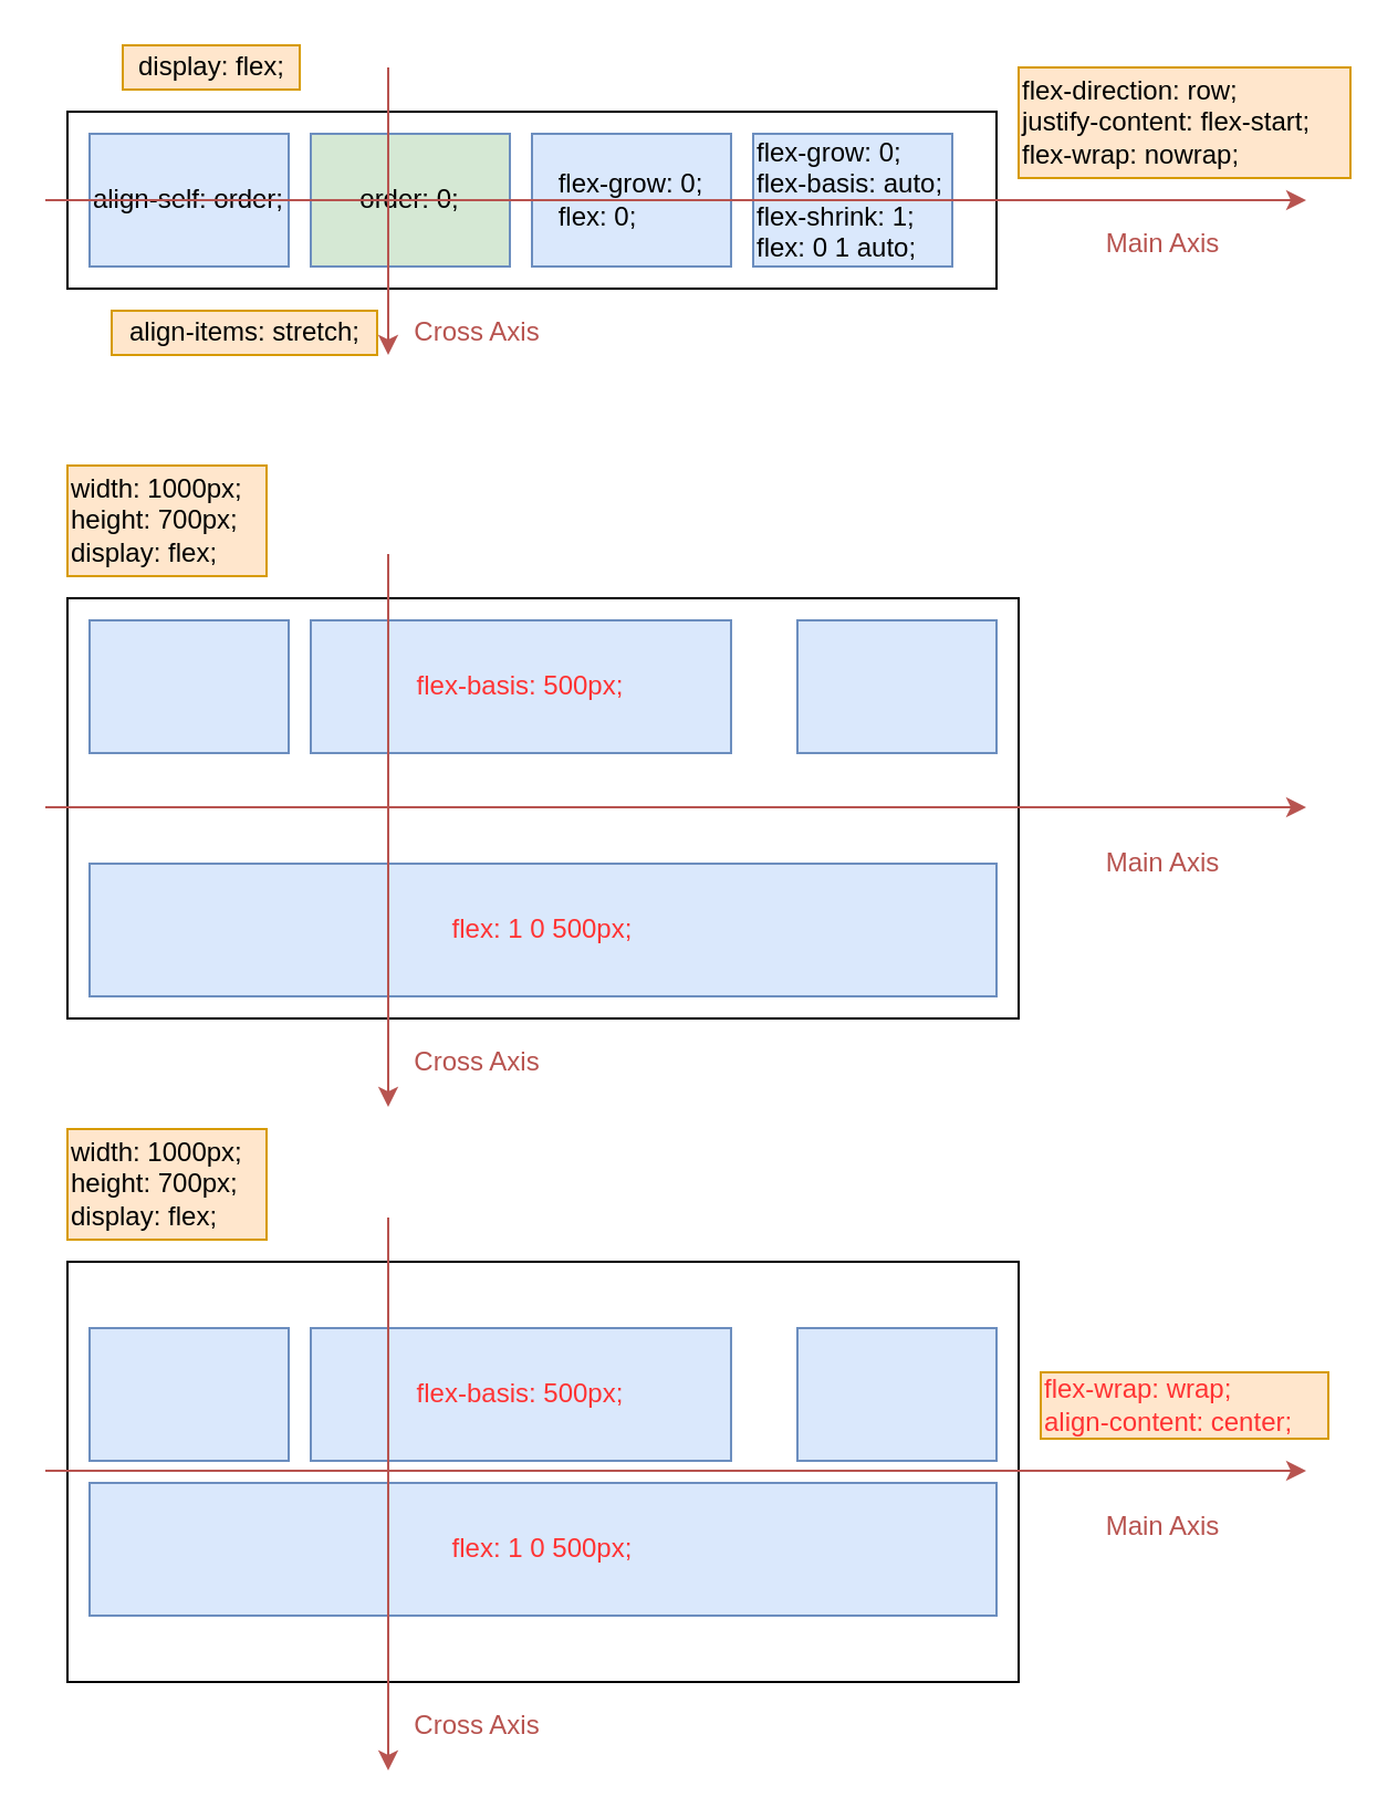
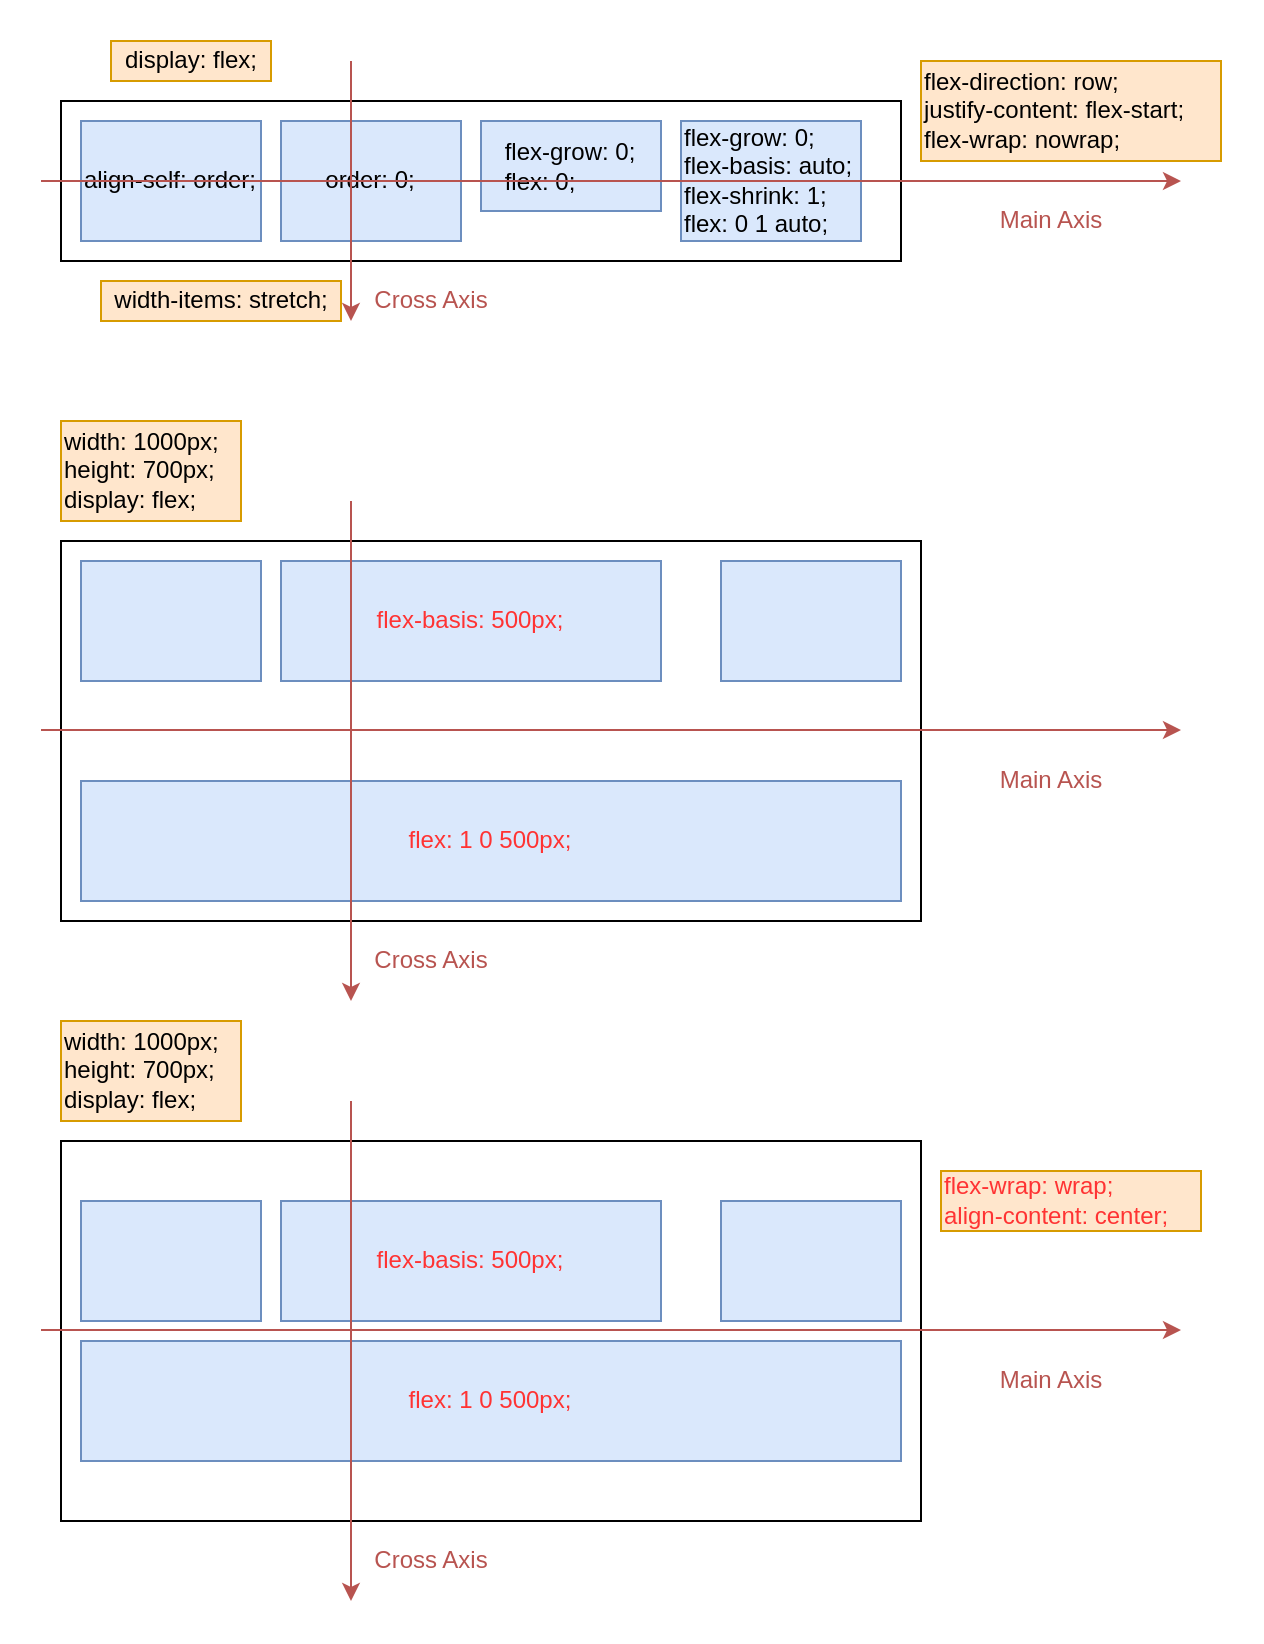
- <mxCell id="4" value="order: 0;" style="rounded=0;whiteSpace=wrap;html=1;fillColor=#d5e8d4;strokeColor=#6c8ebf;" parent="1" vertex="1"><mxGeometry x="140" y="60" width="90" height="60" as="geometry" /></mxCell>
+ <mxCell id="4" value="order: 0;" style="rounded=0;whiteSpace=wrap;html=1;fillColor=#dae8fc;strokeColor=#6c8ebf;" parent="1" vertex="1"><mxGeometry x="140" y="60" width="90" height="60" as="geometry" /></mxCell>
- <mxCell id="5" value="&lt;div style=&quot;text-align: left&quot;&gt;&lt;span&gt;flex-grow: 0;&lt;/span&gt;&lt;/div&gt;&lt;span&gt;&lt;div style=&quot;text-align: left&quot;&gt;&lt;span&gt;flex: 0;&lt;/span&gt;&lt;/div&gt;&lt;/span&gt;" style="rounded=0;whiteSpace=wrap;html=1;fillColor=#dae8fc;strokeColor=#6c8ebf;" parent="1" vertex="1"><mxGeometry x="240" y="60" width="90" height="60" as="geometry" /></mxCell>
+ <mxCell id="5" value="&lt;div style=&quot;text-align: left&quot;&gt;&lt;span&gt;flex-grow: 0;&lt;/span&gt;&lt;/div&gt;&lt;span&gt;&lt;div style=&quot;text-align: left&quot;&gt;&lt;span&gt;flex: 0;&lt;/span&gt;&lt;/div&gt;&lt;/span&gt;" style="rounded=0;whiteSpace=wrap;html=1;fillColor=#dae8fc;strokeColor=#6c8ebf;" parent="1" vertex="1"><mxGeometry x="240" y="60" width="90" height="45" as="geometry" /></mxCell>
- <mxCell id="13" value="align-items: stretch;" style="text;html=1;align=center;verticalAlign=middle;resizable=0;points=[];autosize=1;strokeColor=#d79b00;fillColor=#ffe6cc;" parent="1" vertex="1"><mxGeometry x="50" y="140" width="120" height="20" as="geometry" /></mxCell>
+ <mxCell id="13" value="width-items: stretch;" style="text;html=1;align=center;verticalAlign=middle;resizable=0;points=[];autosize=1;strokeColor=#d79b00;fillColor=#ffe6cc;" parent="1" vertex="1"><mxGeometry x="50" y="140" width="120" height="20" as="geometry" /></mxCell>
- <mxCell id="34" value="&lt;font color=&quot;#ff3333&quot;&gt;flex-wrap: wrap;&lt;/font&gt;&lt;br&gt;&lt;font color=&quot;#ff3333&quot;&gt;align-content: center;&lt;/font&gt;" style="text;html=1;align=left;verticalAlign=middle;resizable=0;points=[];autosize=1;strokeColor=#d79b00;fillColor=#ffe6cc;" vertex="1" parent="1"><mxGeometry x="470" y="620" width="130" height="30" as="geometry" /></mxCell>
+ <mxCell id="34" value="&lt;font color=&quot;#ff3333&quot;&gt;flex-wrap: wrap;&lt;/font&gt;&lt;br&gt;&lt;font color=&quot;#ff3333&quot;&gt;align-content: center;&lt;/font&gt;" style="text;html=1;align=left;verticalAlign=middle;resizable=0;points=[];autosize=1;strokeColor=#d79b00;fillColor=#ffe6cc;" vertex="1" parent="1"><mxGeometry x="470" y="585" width="130" height="30" as="geometry" /></mxCell>
